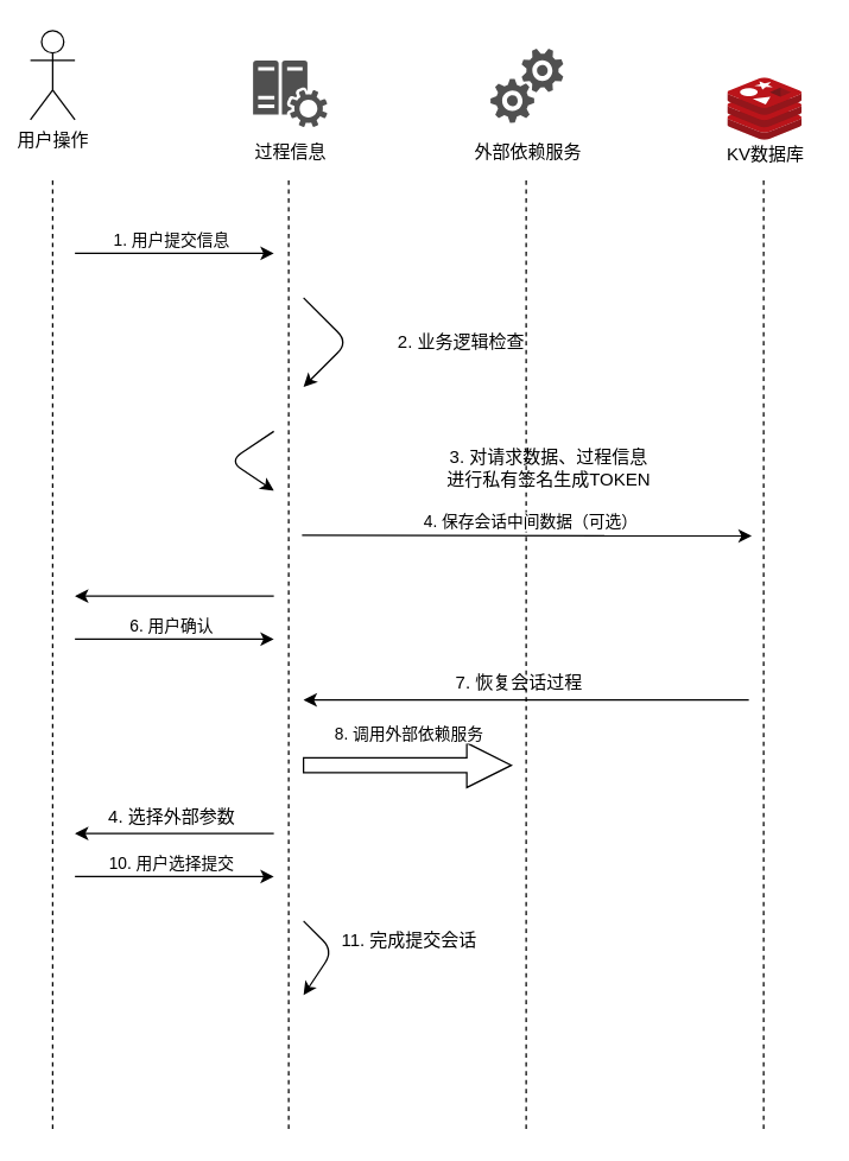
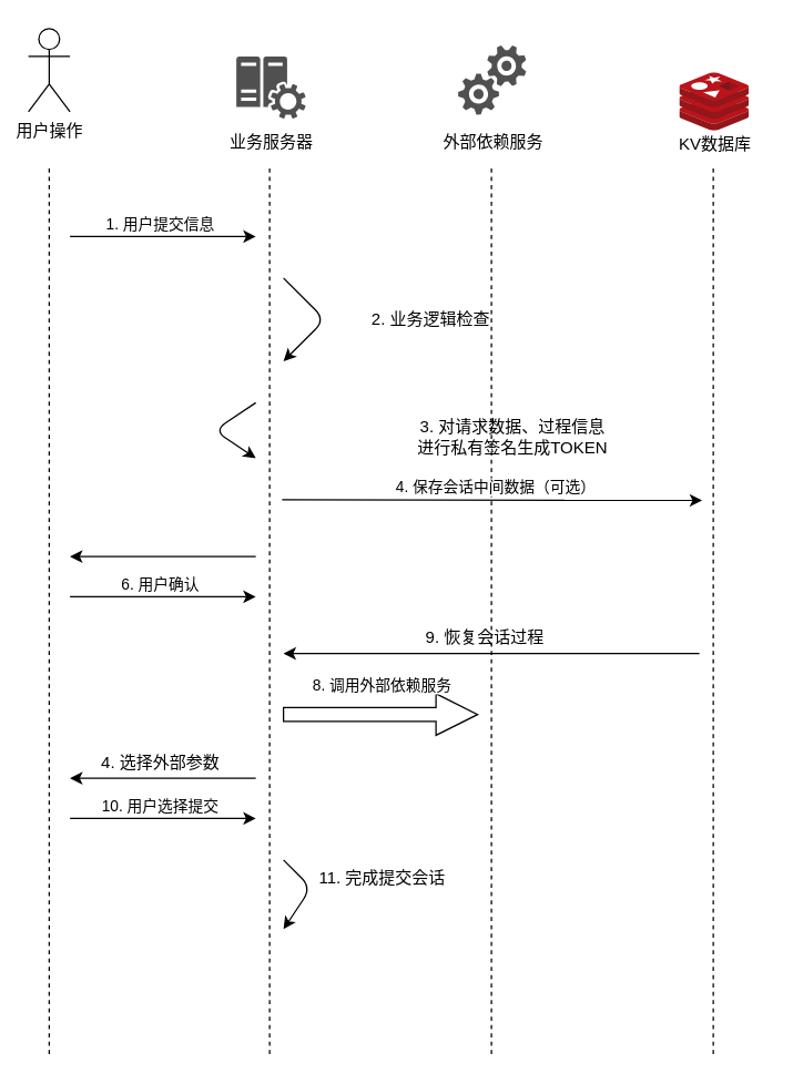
- <mxCell id="10" value="过程信息" style="text;html=1;align=center;verticalAlign=middle;resizable=0;points=[];autosize=1;" vertex="1" parent="1"><mxGeometry x="155" y="92" width="80" height="20" as="geometry" /></mxCell>
+ <mxCell id="10" value="业务服务器" style="text;html=1;align=center;verticalAlign=middle;resizable=0;points=[];autosize=1;" vertex="1" parent="1"><mxGeometry x="155" y="92" width="80" height="20" as="geometry" /></mxCell>
- <mxCell id="34" value="7. 恢复会话过程" style="text;html=1;align=center;verticalAlign=middle;resizable=0;points=[];autosize=1;" vertex="1" parent="1"><mxGeometry x="299" y="450" width="100" height="20" as="geometry" /></mxCell>
+ <mxCell id="34" value="9. 恢复会话过程" style="text;html=1;align=center;verticalAlign=middle;resizable=0;points=[];autosize=1;" vertex="1" parent="1"><mxGeometry x="299" y="450" width="100" height="20" as="geometry" /></mxCell>
